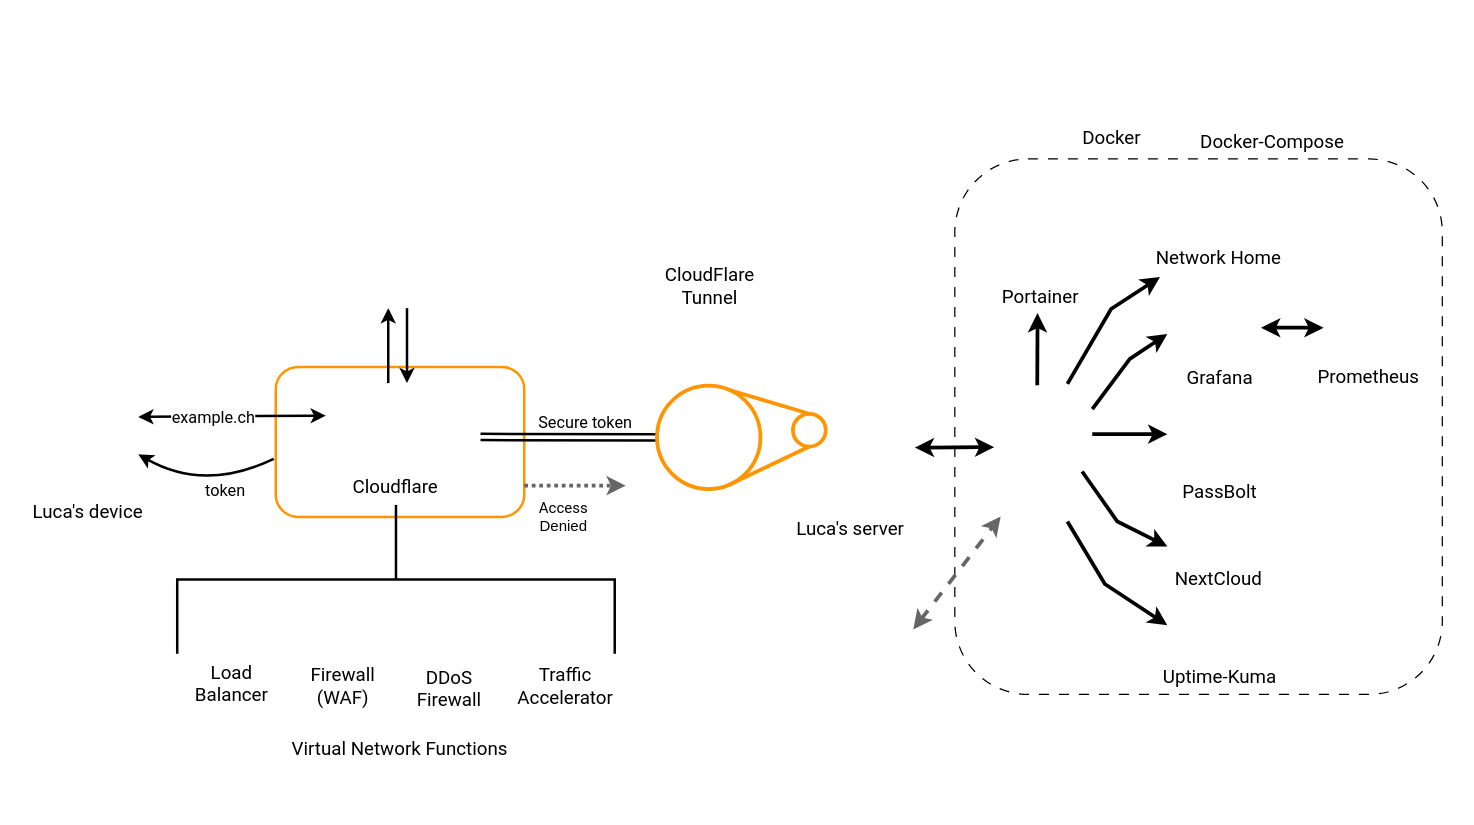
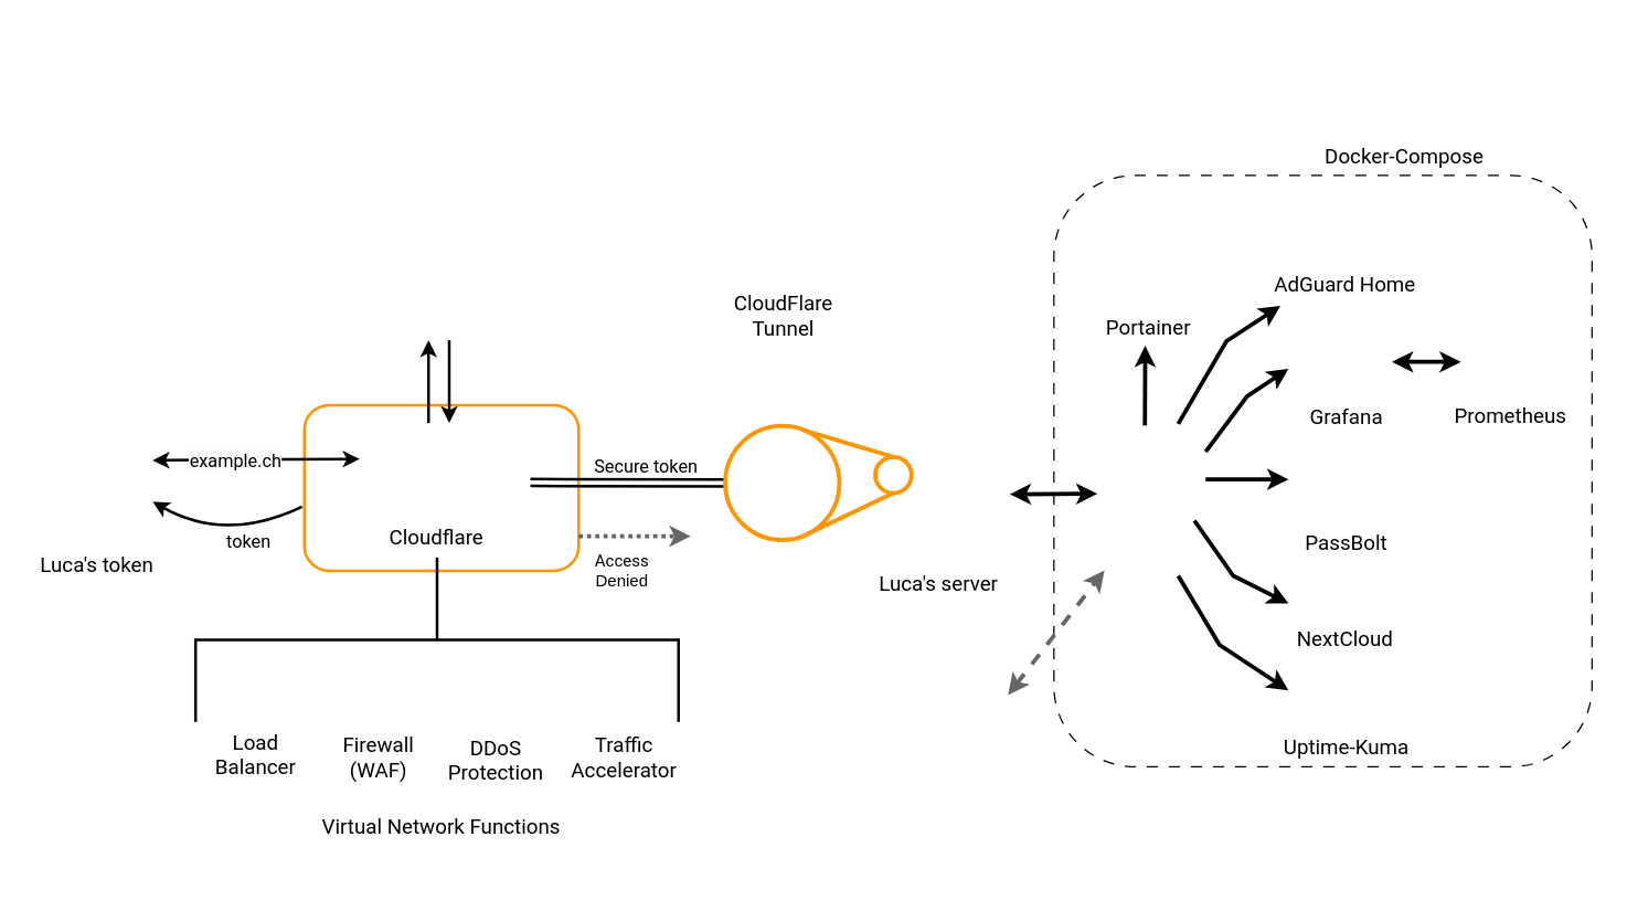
- <mxCell id="37" value="Docker" style="text;html=1;strokeColor=none;fillColor=none;align=center;verticalAlign=middle;whiteSpace=wrap;rounded=0;fontFamily=Roboto;fontSource=https%3A%2F%2Ffonts.googleapis.com%2Fcss%3Ffamily%3DRoboto;fontSize=15;" vertex="1" parent="1"><mxGeometry x="848.75" y="93.86" width="80" height="30" as="geometry" /></mxCell>
- <mxCell id="47" value="Network Home" style="text;html=1;strokeColor=none;fillColor=none;align=center;verticalAlign=middle;whiteSpace=wrap;rounded=0;fontFamily=Roboto;fontSource=https%3A%2F%2Ffonts.googleapis.com%2Fcss%3Ffamily%3DRoboto;fontSize=15;" vertex="1" parent="1"><mxGeometry x="913.25" y="189.88" width="123" height="30" as="geometry" /></mxCell>
+ <mxCell id="47" value="AdGuard Home" style="text;html=1;strokeColor=none;fillColor=none;align=center;verticalAlign=middle;whiteSpace=wrap;rounded=0;fontFamily=Roboto;fontSource=https%3A%2F%2Ffonts.googleapis.com%2Fcss%3Ffamily%3DRoboto;fontSize=15;" vertex="1" parent="1"><mxGeometry x="913.25" y="189.88" width="123" height="30" as="geometry" /></mxCell>
- <mxCell id="12" value="Luca's device" style="text;html=1;strokeColor=none;fillColor=none;align=center;verticalAlign=middle;whiteSpace=wrap;rounded=0;fontFamily=Roboto;fontSource=https%3A%2F%2Ffonts.googleapis.com%2Fcss%3Ffamily%3DRoboto;fontSize=15;" vertex="1" parent="1"><mxGeometry x="20" y="393" width="100" height="30" as="geometry" /></mxCell>
+ <mxCell id="12" value="Luca's token" style="text;html=1;strokeColor=none;fillColor=none;align=center;verticalAlign=middle;whiteSpace=wrap;rounded=0;fontFamily=Roboto;fontSource=https%3A%2F%2Ffonts.googleapis.com%2Fcss%3Ffamily%3DRoboto;fontSize=15;" vertex="1" parent="1"><mxGeometry x="20" y="393" width="100" height="30" as="geometry" /></mxCell>
- <mxCell id="24" value="DDoS&lt;br&gt;Firewall" style="text;html=1;strokeColor=none;fillColor=none;align=center;verticalAlign=middle;whiteSpace=wrap;rounded=0;fontFamily=Roboto;fontSource=https%3A%2F%2Ffonts.googleapis.com%2Fcss%3Ffamily%3DRoboto;fontSize=15;" vertex="1" parent="1"><mxGeometry x="308.91" y="535" width="100" height="30" as="geometry" /></mxCell>
+ <mxCell id="24" value="DDoS&lt;br&gt;Protection" style="text;html=1;strokeColor=none;fillColor=none;align=center;verticalAlign=middle;whiteSpace=wrap;rounded=0;fontFamily=Roboto;fontSource=https%3A%2F%2Ffonts.googleapis.com%2Fcss%3Ffamily%3DRoboto;fontSize=15;" vertex="1" parent="1"><mxGeometry x="308.91" y="535" width="100" height="30" as="geometry" /></mxCell>
